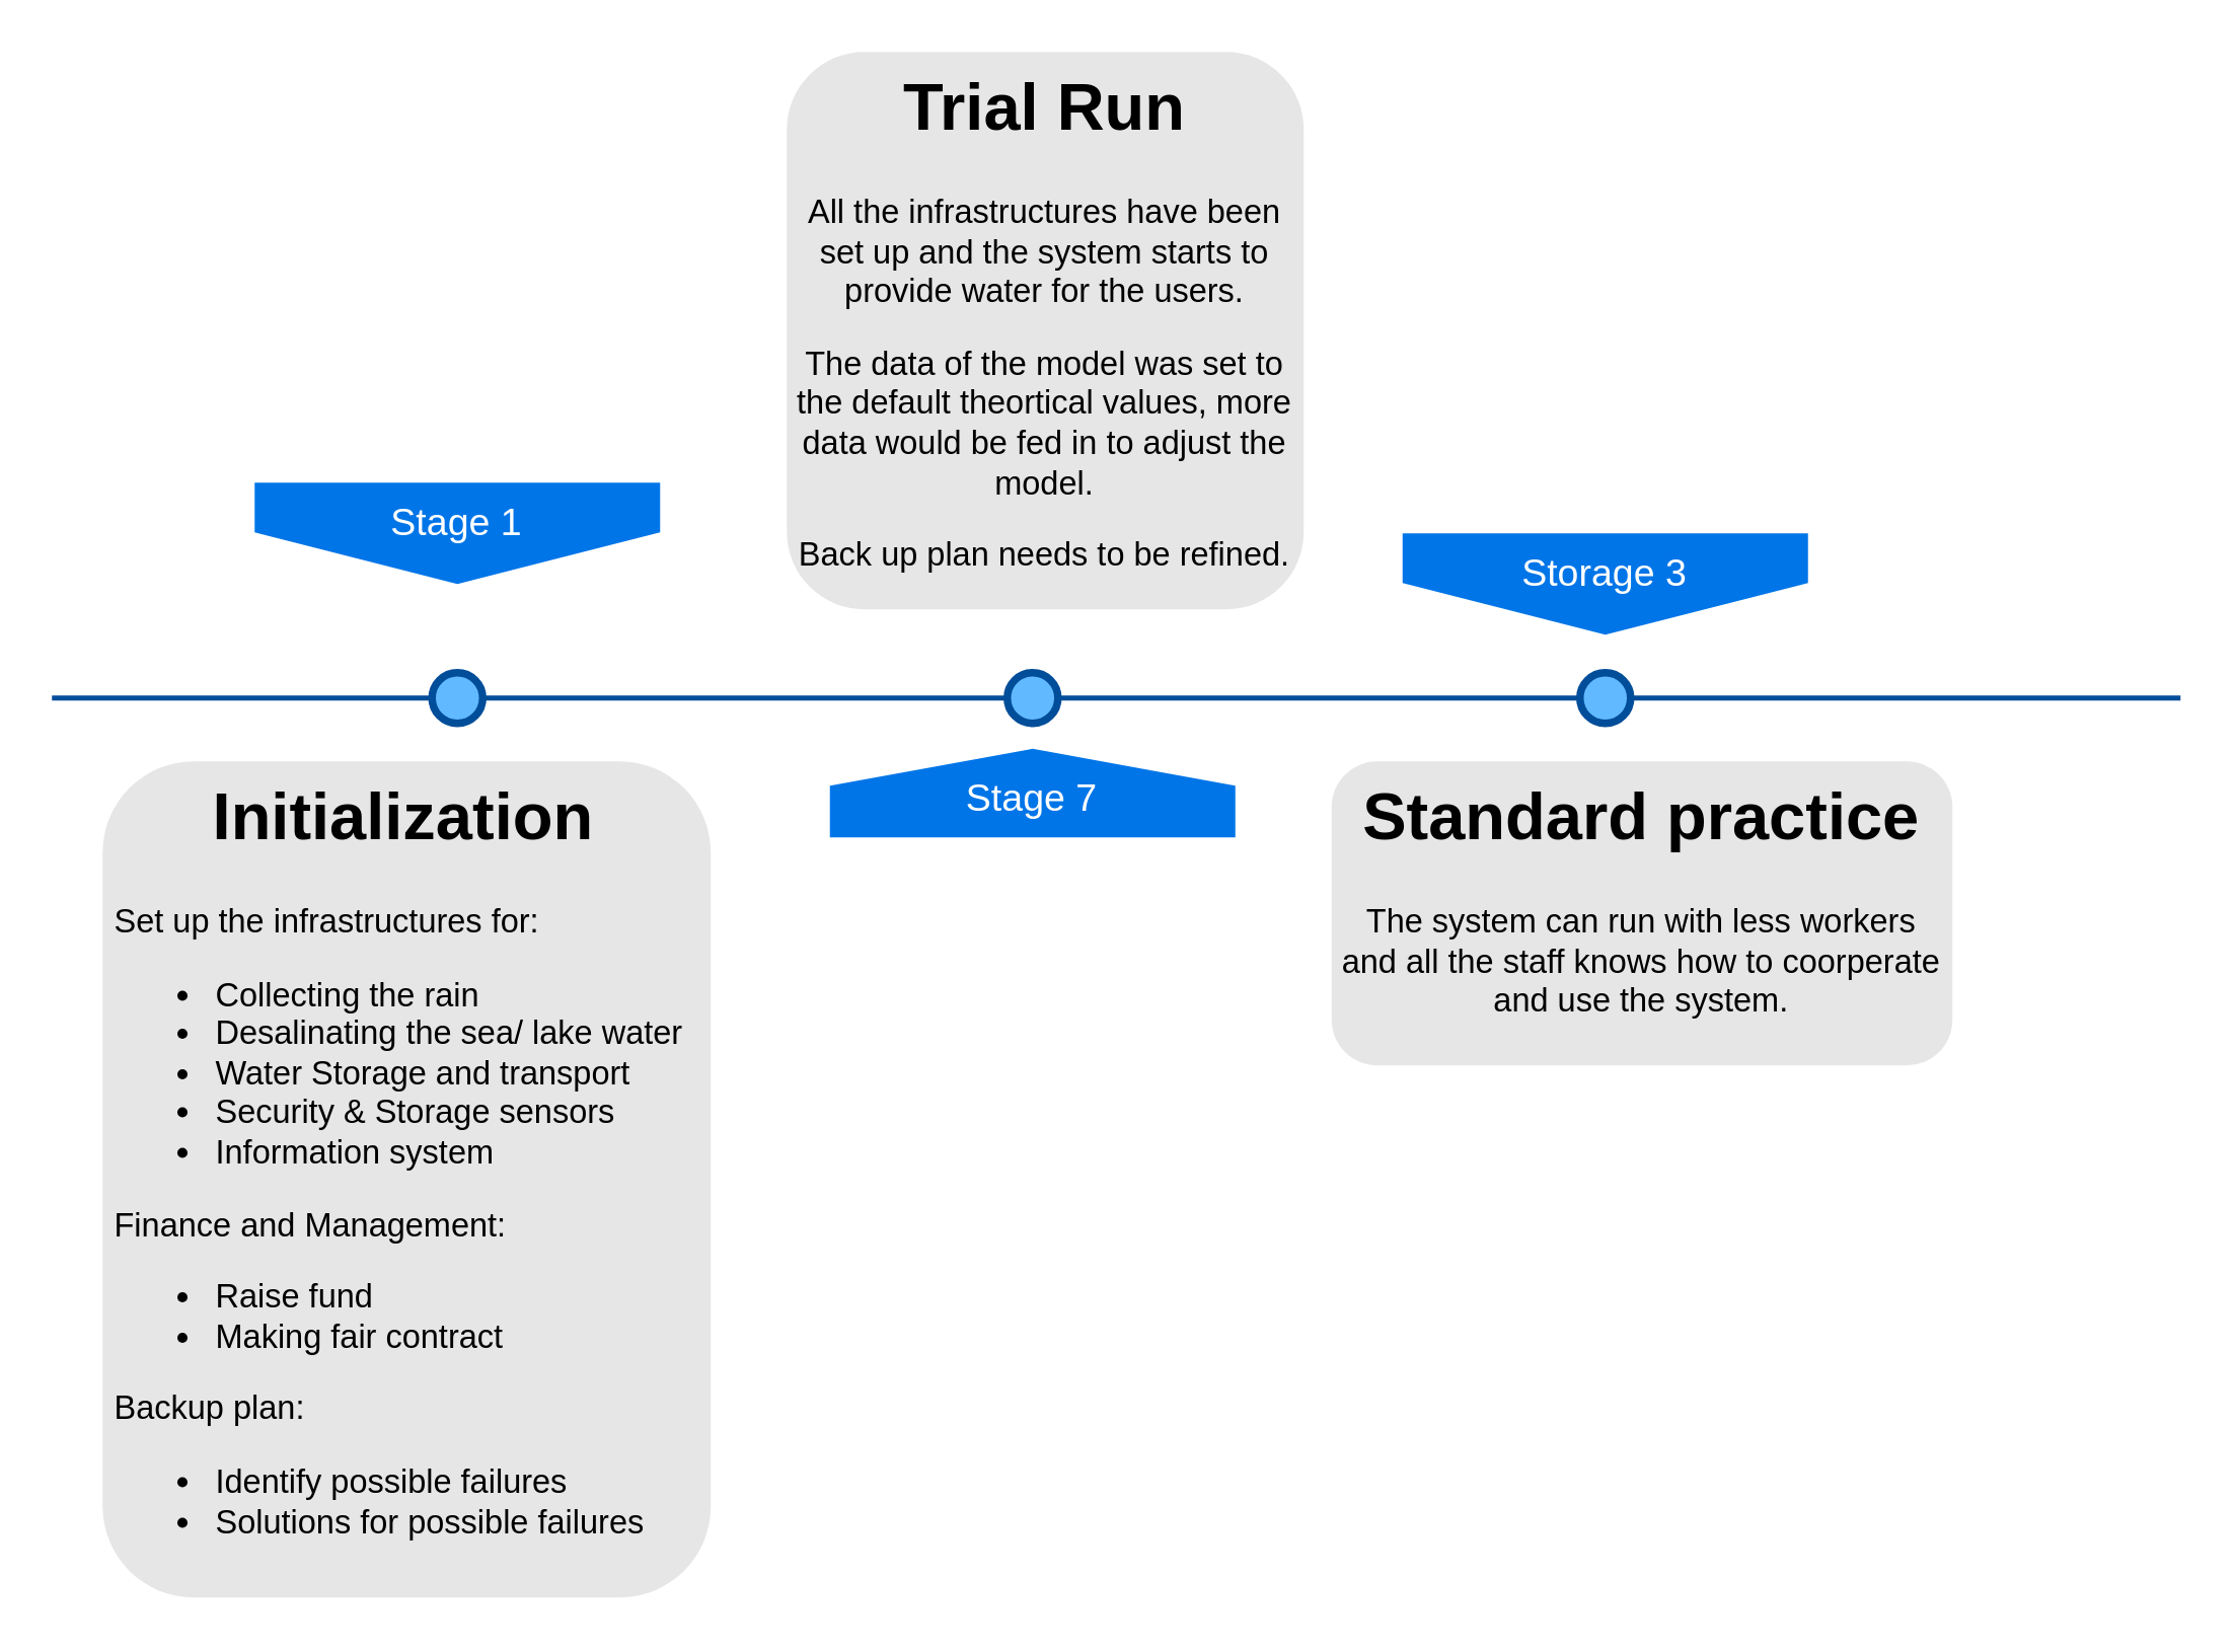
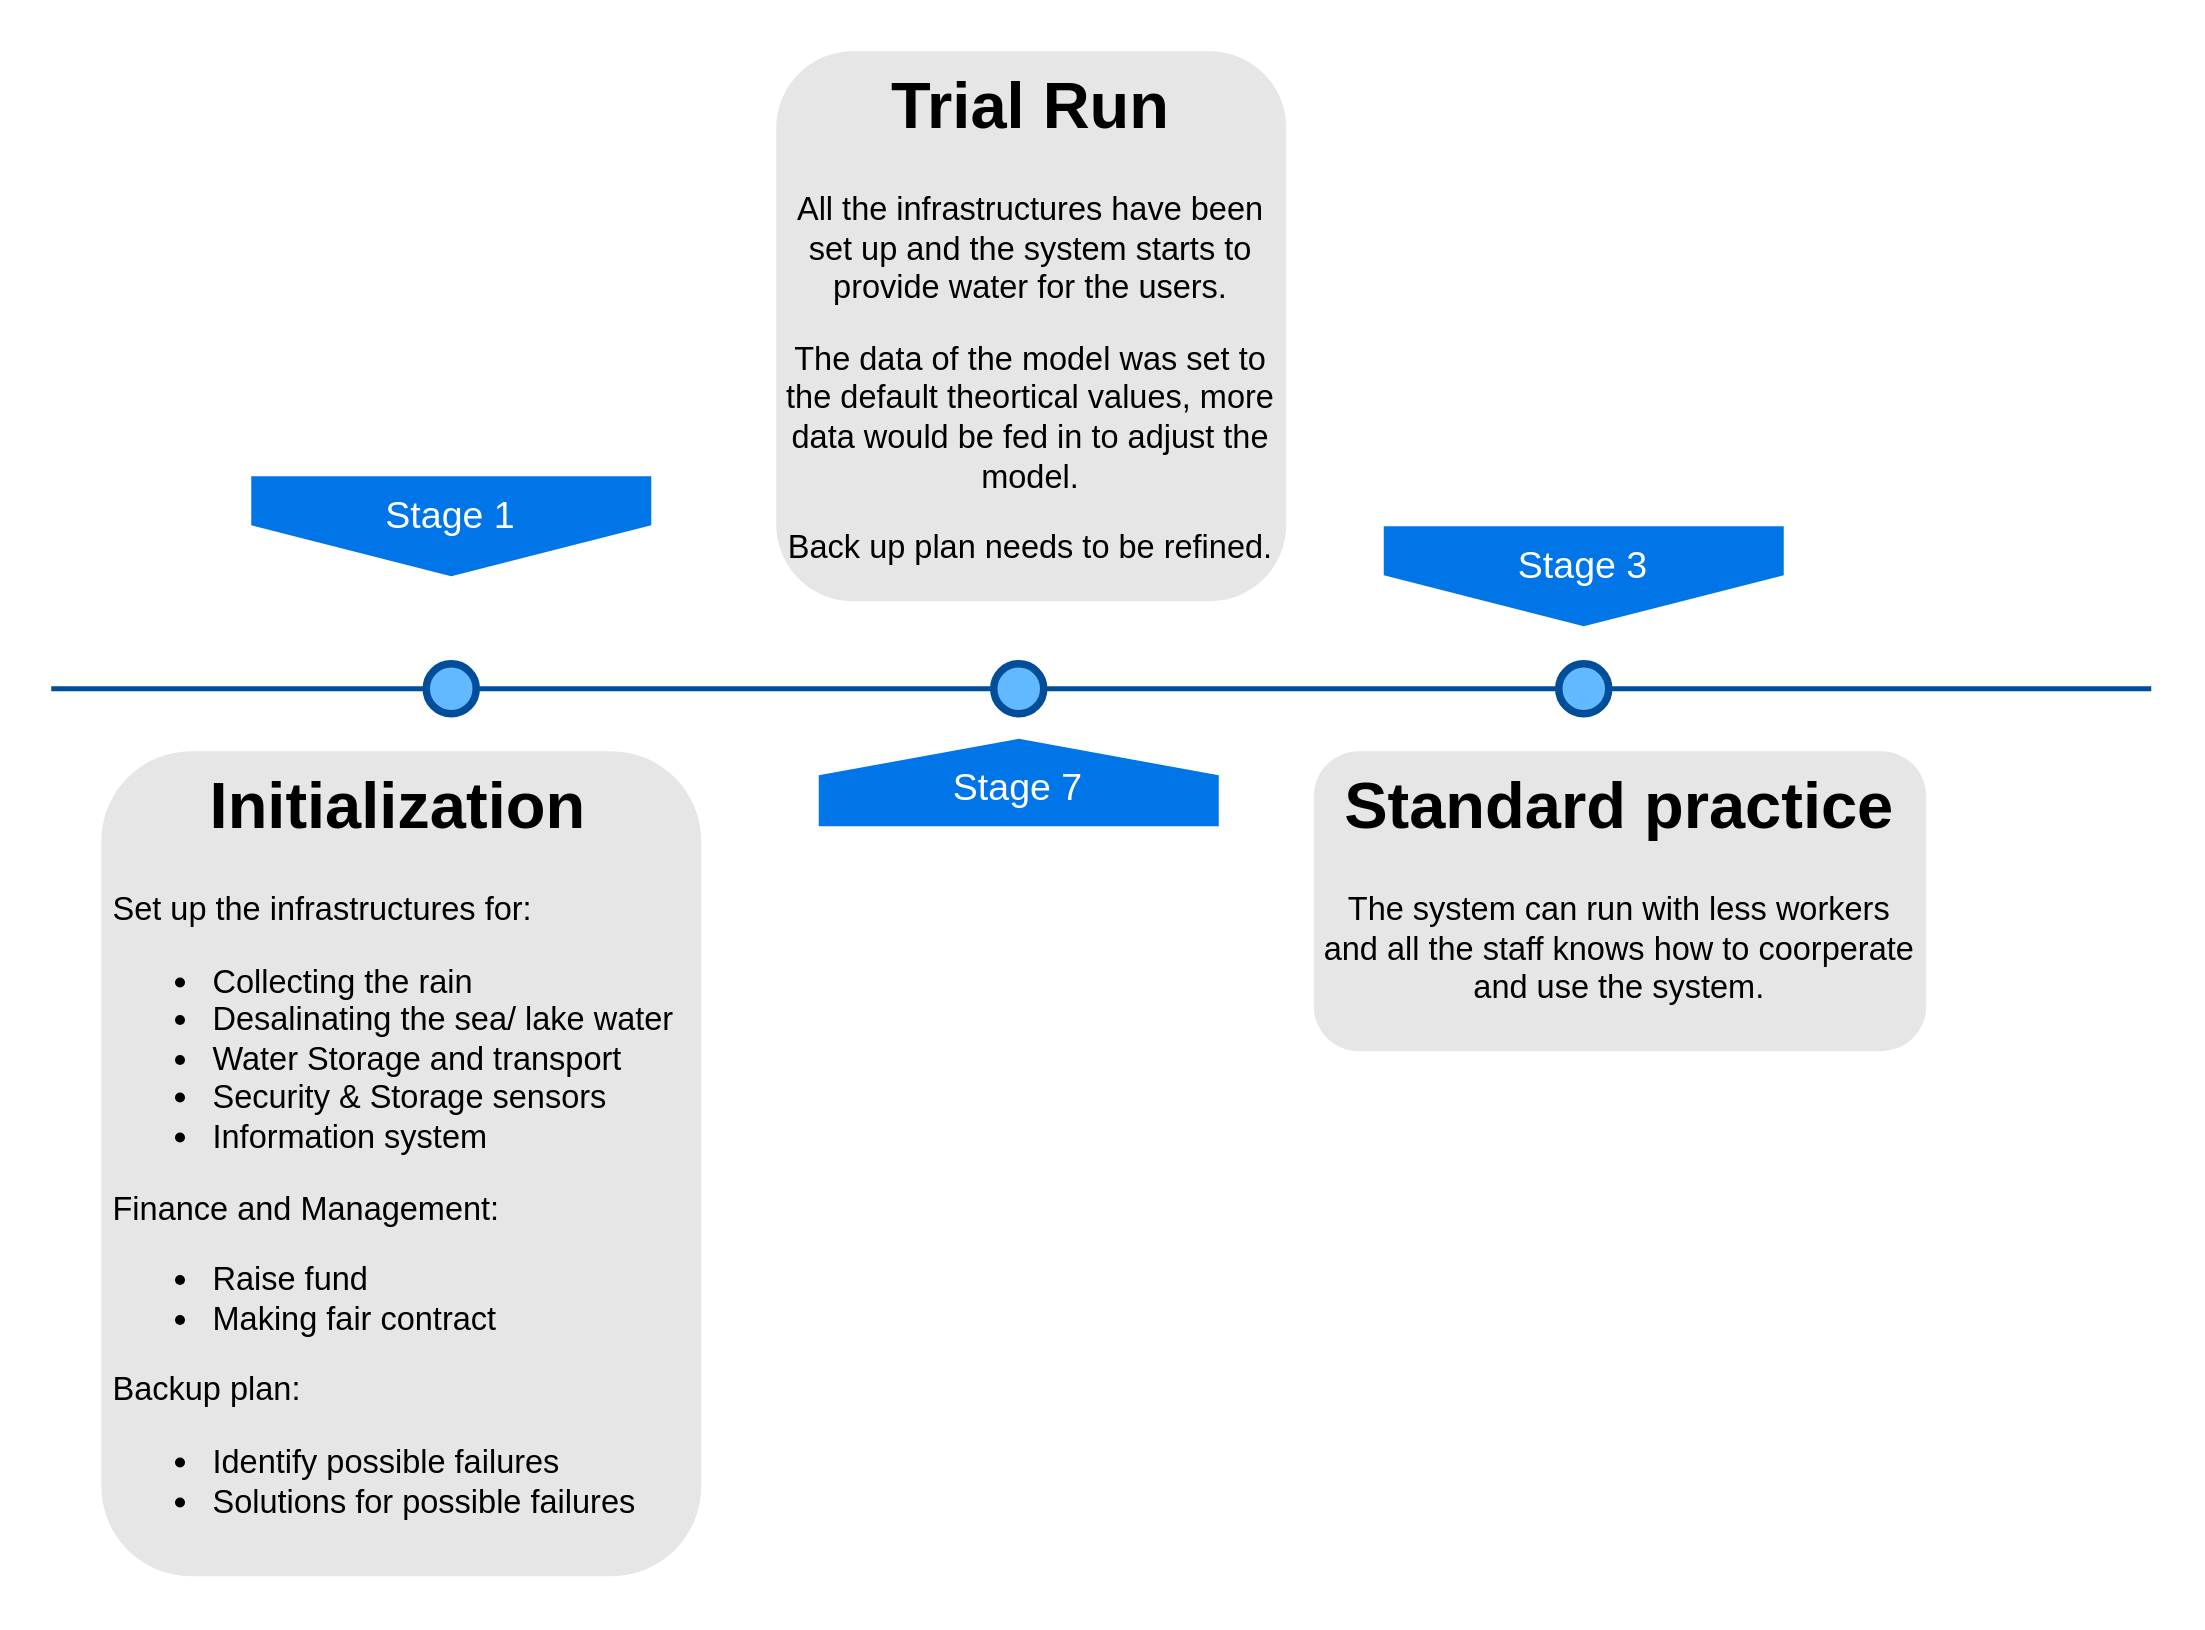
- <mxCell id="4" value="&lt;span&gt;Storage 3&lt;/span&gt;" style="shape=offPageConnector;whiteSpace=wrap;html=1;fillColor=#0075E8;fontSize=15;fontColor=#FFFFFF;size=0.509;verticalAlign=top;strokeColor=none;" parent="1" vertex="1"><mxGeometry x="553" y="210" width="160" height="40" as="geometry" /></mxCell>
+ <mxCell id="4" value="&lt;span&gt;Stage 3&lt;/span&gt;" style="shape=offPageConnector;whiteSpace=wrap;html=1;fillColor=#0075E8;fontSize=15;fontColor=#FFFFFF;size=0.509;verticalAlign=top;strokeColor=none;" parent="1" vertex="1"><mxGeometry x="553" y="210" width="160" height="40" as="geometry" /></mxCell>
